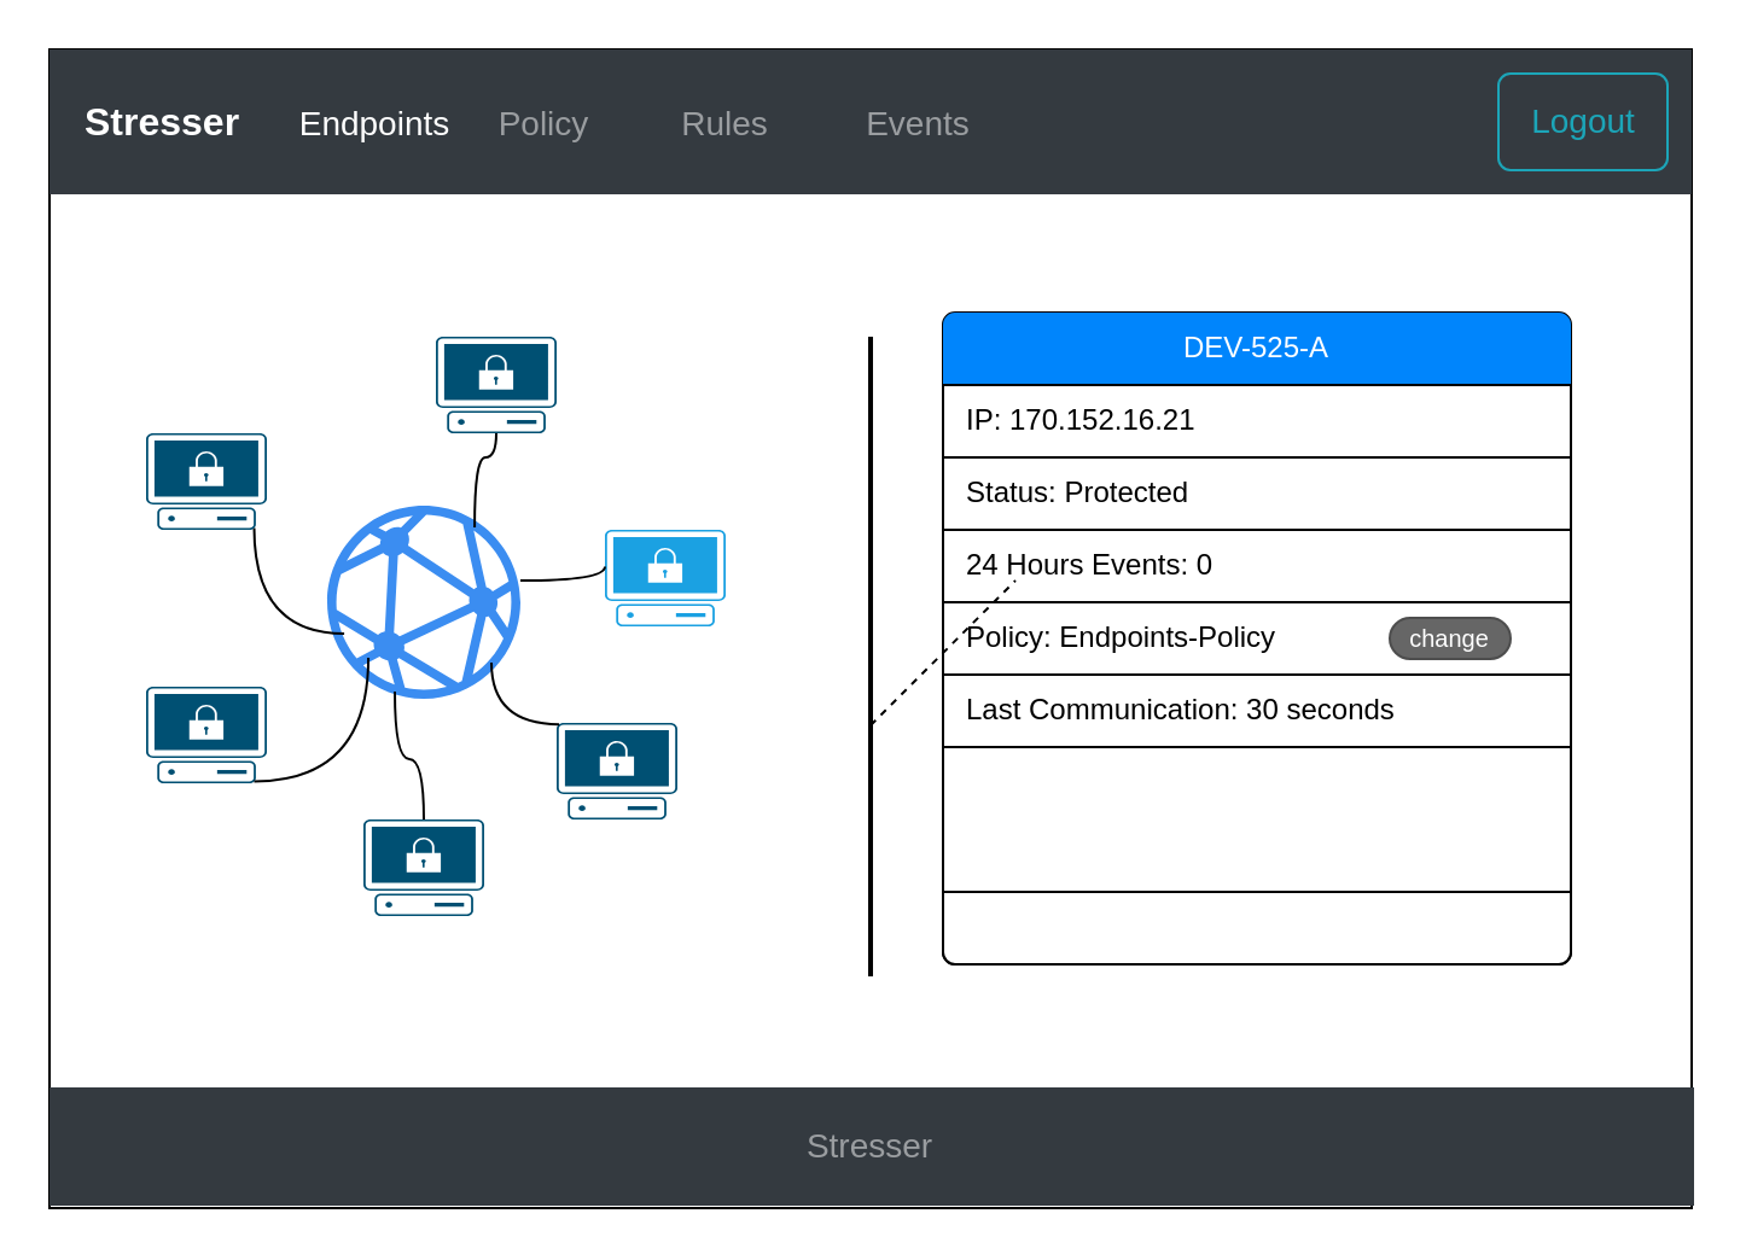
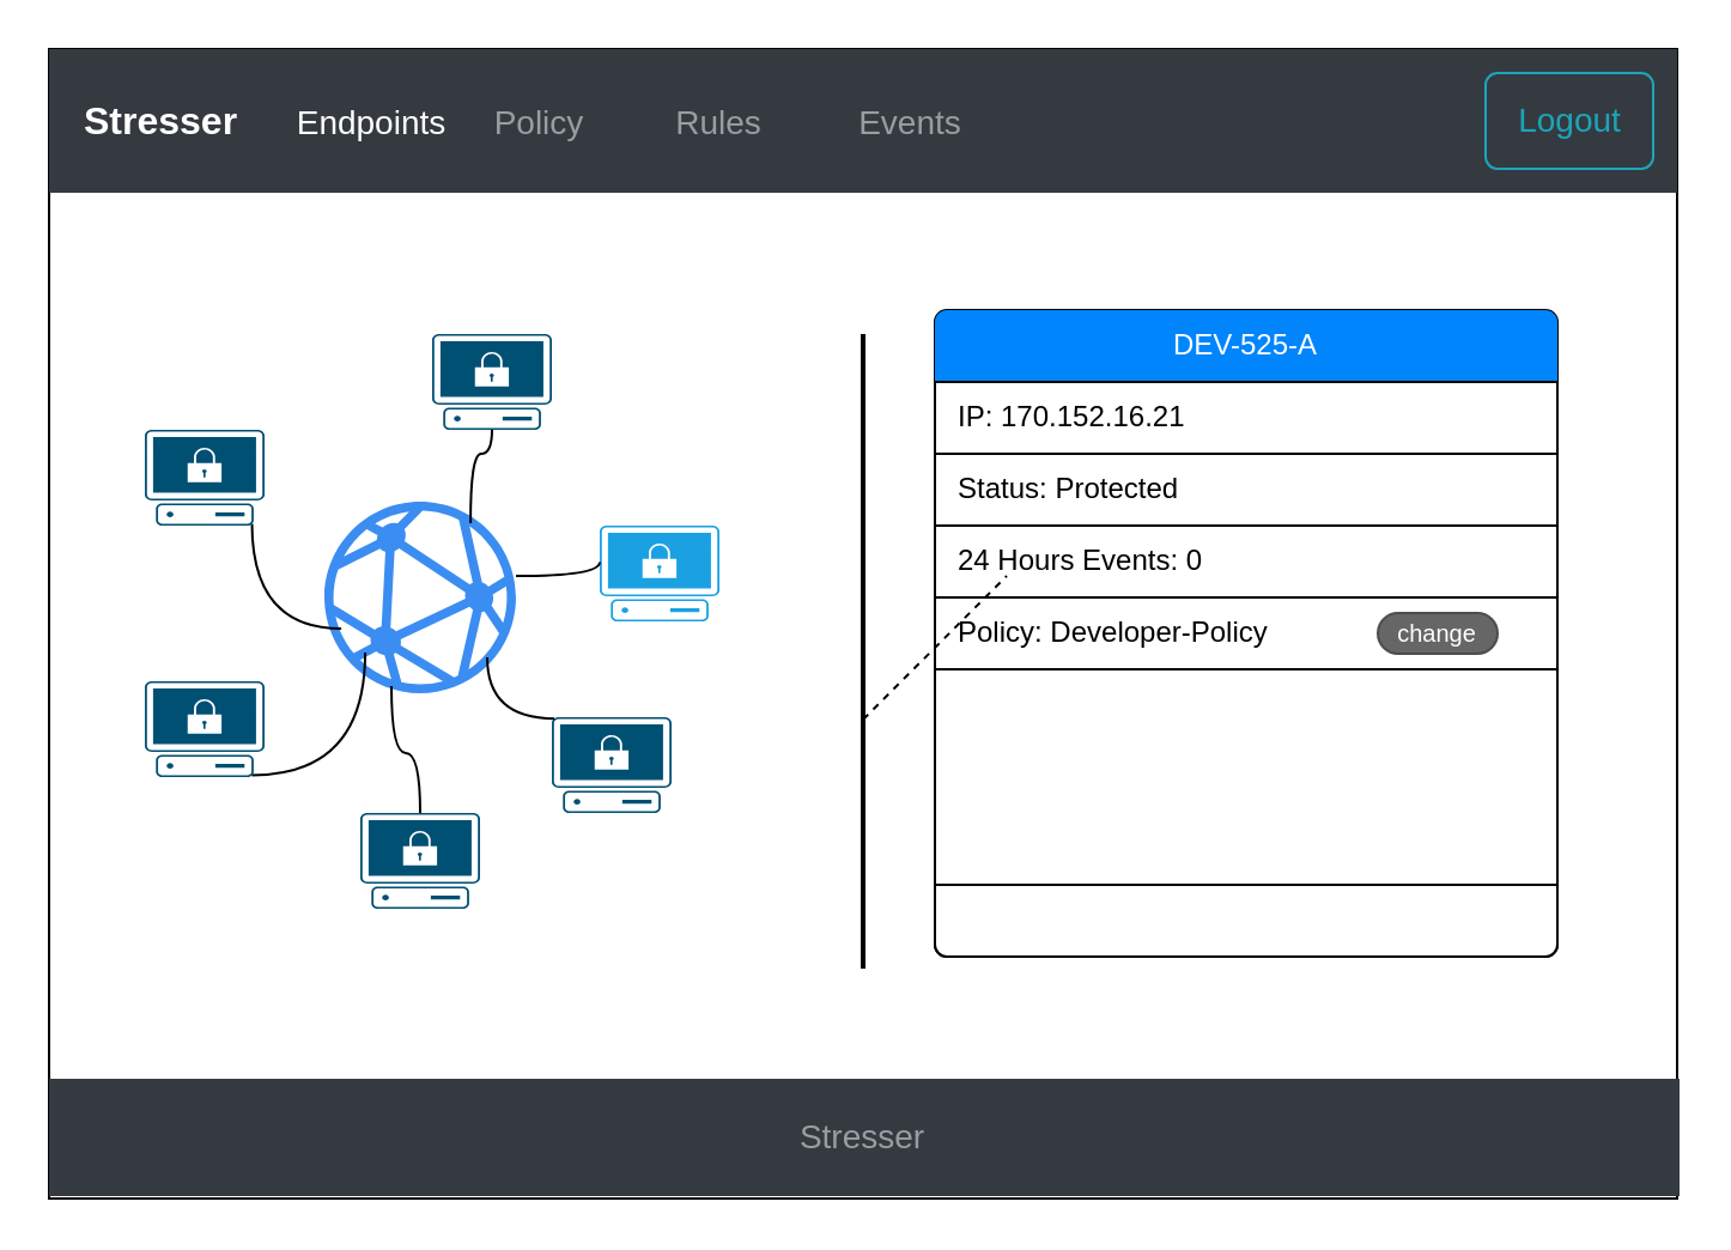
- <mxCell id="24" value="Policy: Endpoints-Policy" style="strokeColor=inherit;fillColor=inherit;gradientColor=inherit;fontColor=inherit;html=1;shadow=0;dashed=0;perimeter=none;whiteSpace=wrap;resizeWidth=1;align=left;spacing=10;" parent="18" vertex="1"><mxGeometry y="120" width="260" height="30" as="geometry" /></mxCell>
+ <mxCell id="24" value="Policy: Developer-Policy" style="strokeColor=inherit;fillColor=inherit;gradientColor=inherit;fontColor=inherit;html=1;shadow=0;dashed=0;perimeter=none;whiteSpace=wrap;resizeWidth=1;align=left;spacing=10;" parent="18" vertex="1"><mxGeometry y="120" width="260" height="30" as="geometry" /></mxCell>
- <mxCell id="25" value="Last Communication: 30 seconds" style="strokeColor=inherit;fillColor=inherit;gradientColor=inherit;fontColor=inherit;html=1;shadow=0;dashed=0;perimeter=none;whiteSpace=wrap;resizeWidth=1;align=left;spacing=10;" parent="18" vertex="1"><mxGeometry y="150" width="260" height="30" as="geometry" /></mxCell>
